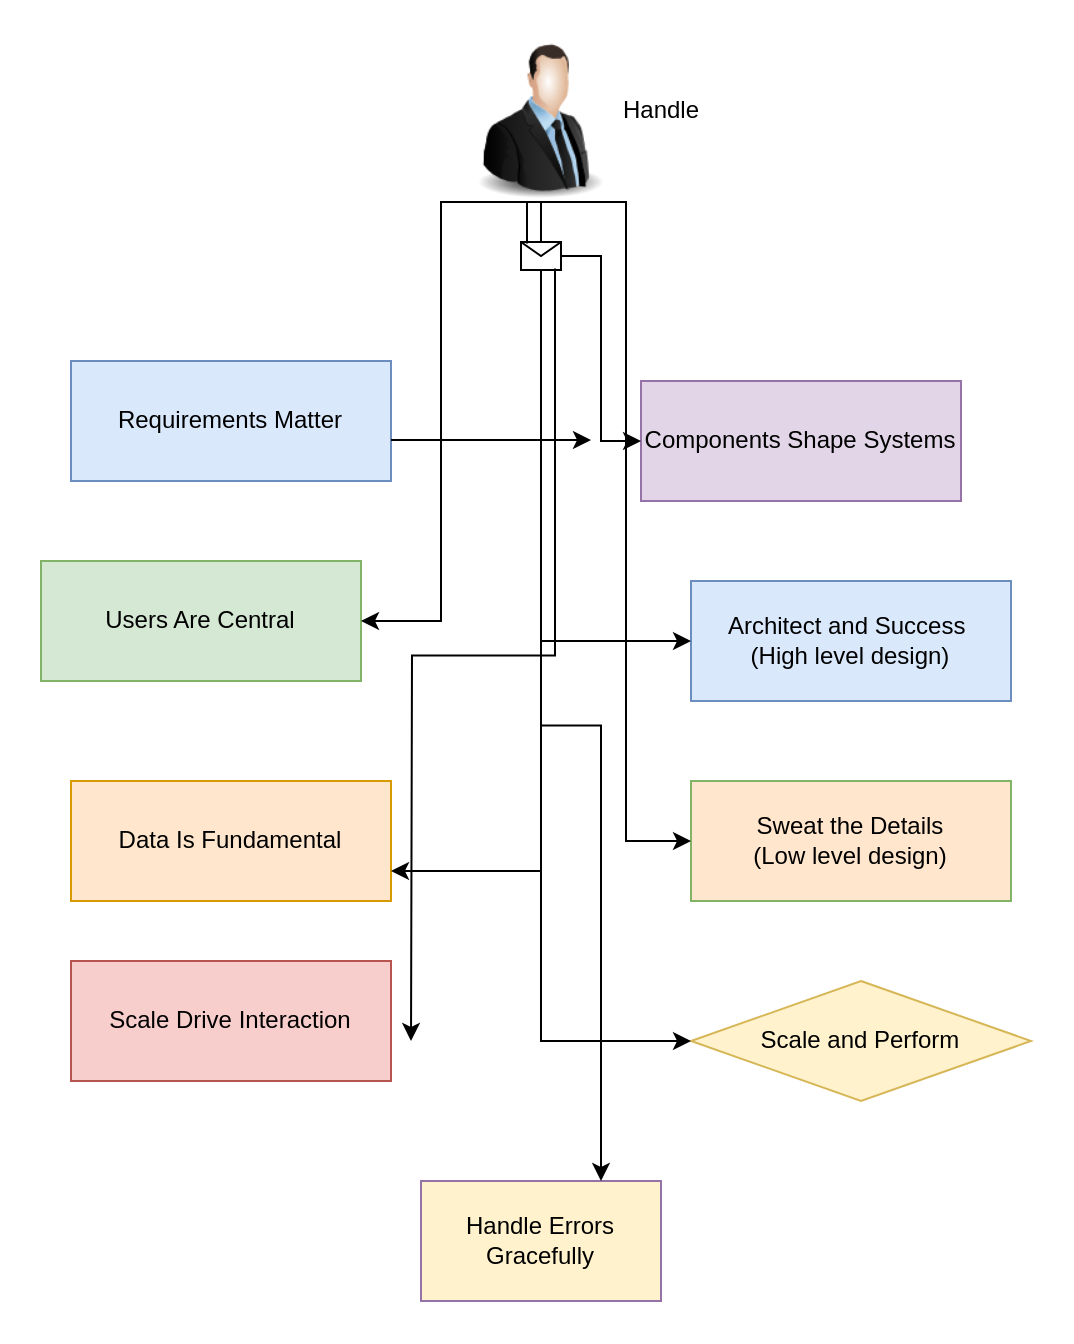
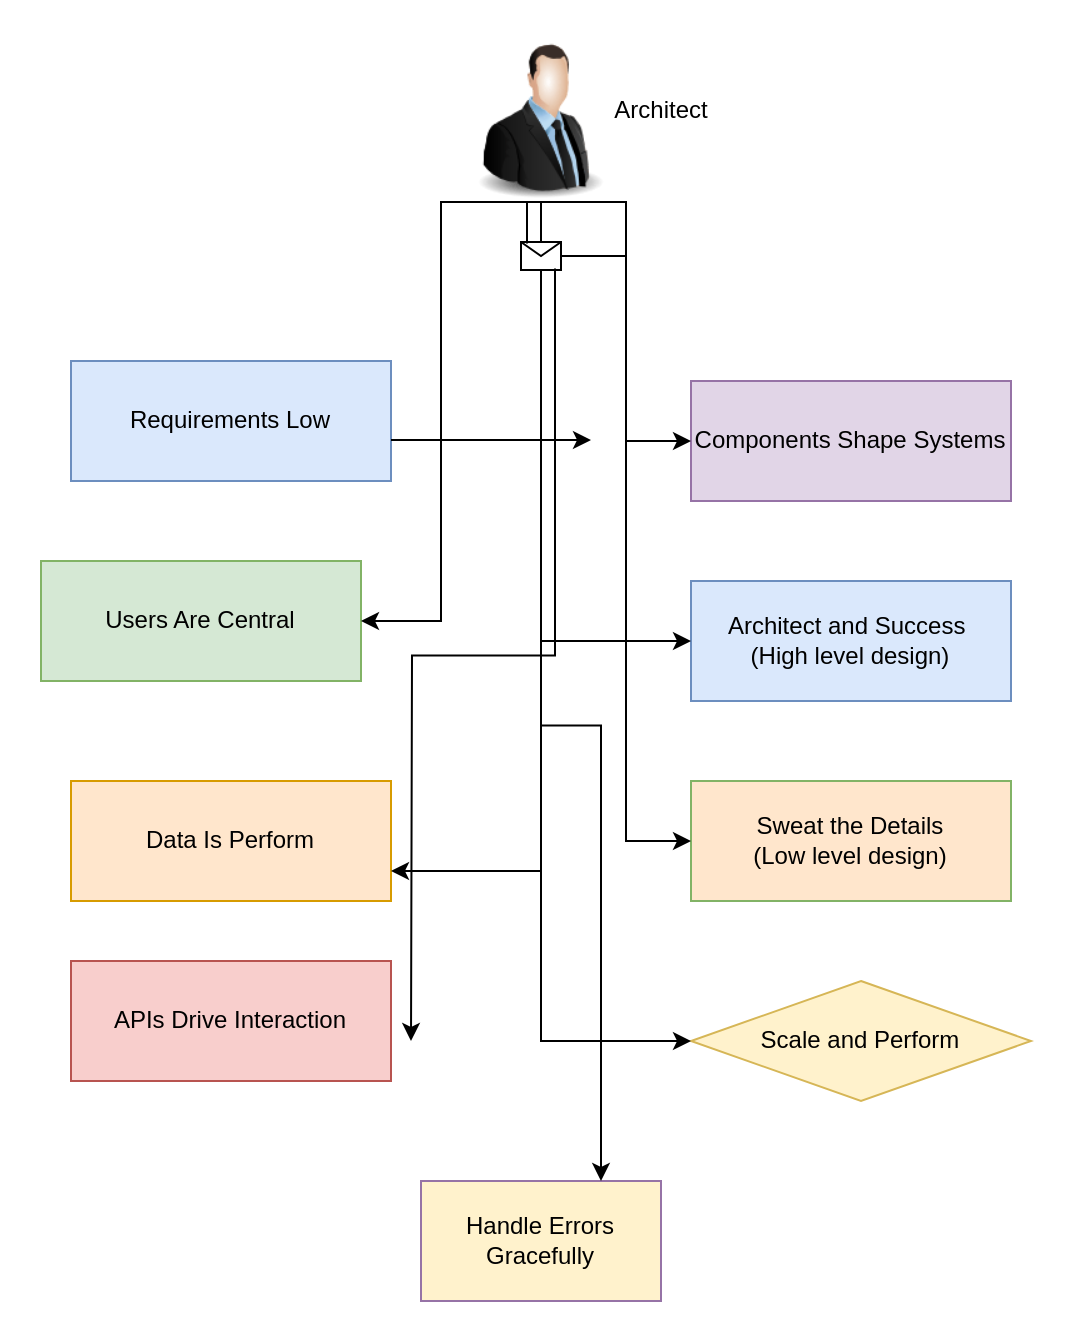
- <mxCell id="22" value="Handle&lt;br&gt;" style="text;html=1;align=center;verticalAlign=middle;resizable=0;points=[];autosize=1;strokeColor=none;fillColor=none;" vertex="1" parent="1"><mxGeometry x="295" y="40" width="70" height="30" as="geometry" /></mxCell>
+ <mxCell id="22" value="Architect&lt;br&gt;" style="text;html=1;align=center;verticalAlign=middle;resizable=0;points=[];autosize=1;strokeColor=none;fillColor=none;" vertex="1" parent="1"><mxGeometry x="295" y="40" width="70" height="30" as="geometry" /></mxCell>
- <mxCell id="2" value="&lt;div&gt;Requirements Matter&lt;b&gt;&lt;br&gt;&lt;/b&gt;&lt;/div&gt;" style="rounded=0;whiteSpace=wrap;html=1;fillColor=#dae8fc;strokeColor=#6c8ebf;" vertex="1" parent="1"><mxGeometry x="35" y="180" width="160" height="60" as="geometry" /></mxCell>
+ <mxCell id="2" value="&lt;div&gt;Requirements Low&lt;b&gt;&lt;br&gt;&lt;/b&gt;&lt;/div&gt;" style="rounded=0;whiteSpace=wrap;html=1;fillColor=#dae8fc;strokeColor=#6c8ebf;" vertex="1" parent="1"><mxGeometry x="35" y="180" width="160" height="60" as="geometry" /></mxCell>
- <mxCell id="6" value="Components Shape Systems" style="rounded=0;whiteSpace=wrap;html=1;fillColor=#e1d5e7;strokeColor=#9673a6;" vertex="1" parent="1"><mxGeometry x="320" y="190" width="160" height="60" as="geometry" /></mxCell>
+ <mxCell id="6" value="Components Shape Systems" style="rounded=0;whiteSpace=wrap;html=1;fillColor=#e1d5e7;strokeColor=#9673a6;" vertex="1" parent="1"><mxGeometry x="345" y="190" width="160" height="60" as="geometry" /></mxCell>
- <mxCell id="4" value="Data Is Fundamental" style="rounded=0;whiteSpace=wrap;html=1;fillColor=#ffe6cc;strokeColor=#d79b00;" vertex="1" parent="1"><mxGeometry x="35" y="390" width="160" height="60" as="geometry" /></mxCell>
+ <mxCell id="4" value="Data Is Perform" style="rounded=0;whiteSpace=wrap;html=1;fillColor=#ffe6cc;strokeColor=#d79b00;" vertex="1" parent="1"><mxGeometry x="35" y="390" width="160" height="60" as="geometry" /></mxCell>
- <mxCell id="5" value="Scale Drive Interaction" style="rounded=0;whiteSpace=wrap;html=1;fillColor=#f8cecc;strokeColor=#b85450;" vertex="1" parent="1"><mxGeometry x="35" y="480" width="160" height="60" as="geometry" /></mxCell>
+ <mxCell id="5" value="APIs Drive Interaction" style="rounded=0;whiteSpace=wrap;html=1;fillColor=#f8cecc;strokeColor=#b85450;" vertex="1" parent="1"><mxGeometry x="35" y="480" width="160" height="60" as="geometry" /></mxCell>
